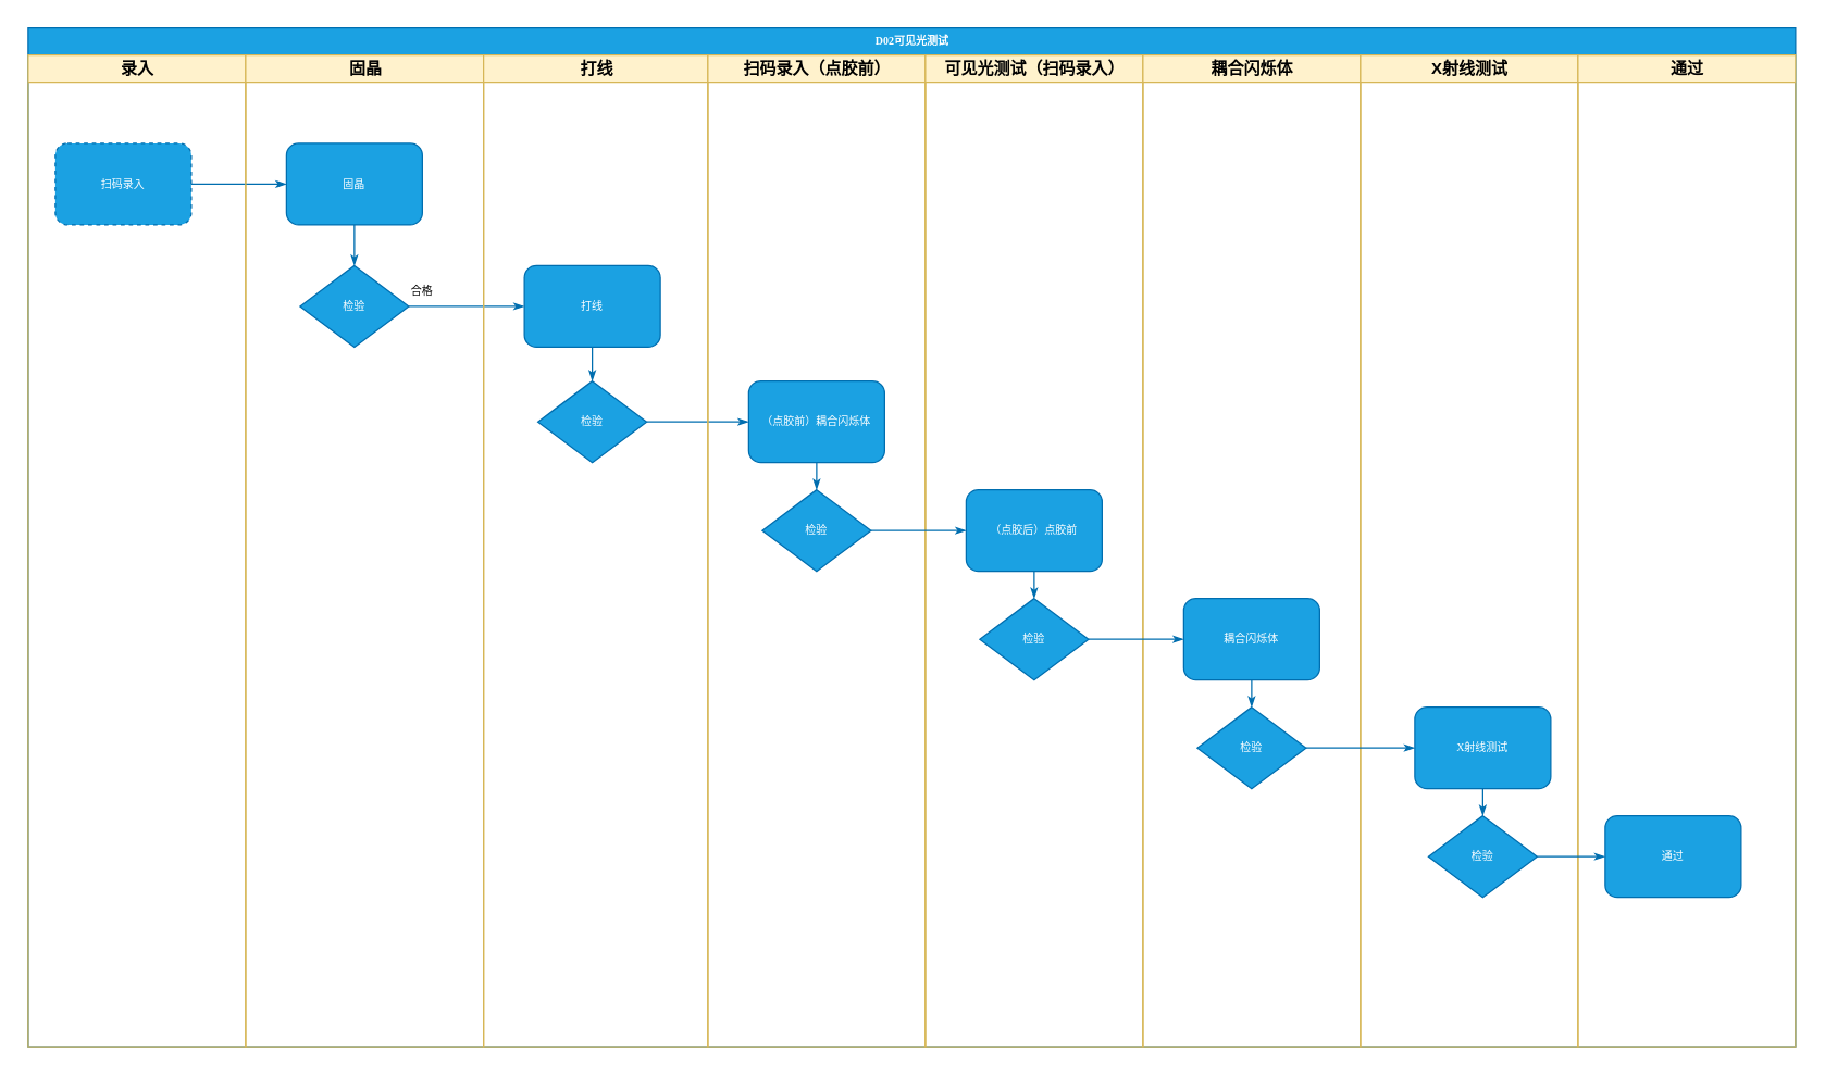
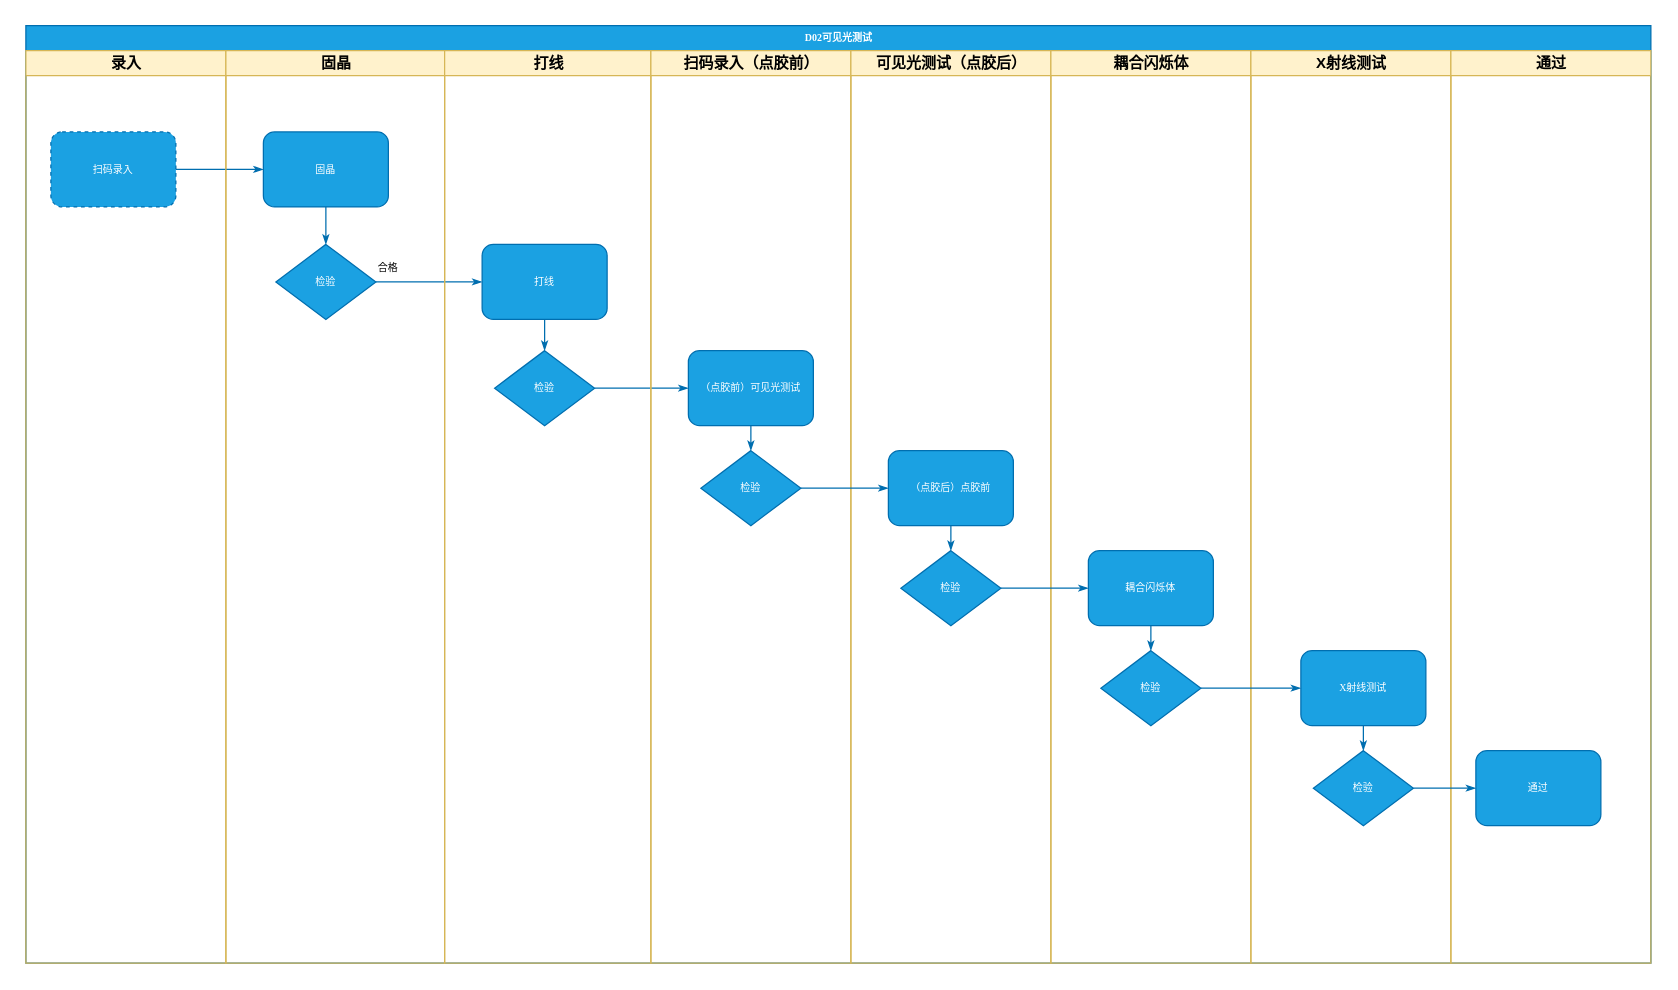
- <mxCell id="21" value="可见光测试（扫码录入）" style="swimlane;html=1;startSize=20;fillColor=#fff2cc;strokeColor=#d6b656;" parent="2" vertex="1"><mxGeometry x="660" y="20" width="160" height="730" as="geometry" /></mxCell>
+ <mxCell id="21" value="可见光测试（点胶后）" style="swimlane;html=1;startSize=20;fillColor=#fff2cc;strokeColor=#d6b656;" parent="2" vertex="1"><mxGeometry x="660" y="20" width="160" height="730" as="geometry" /></mxCell>
- <mxCell id="18" value="（点胶前）耦合闪烁体" style="rounded=1;whiteSpace=wrap;html=1;shadow=0;labelBackgroundColor=none;strokeColor=#006EAF;strokeWidth=1;fillColor=#1ba1e2;fontFamily=Verdana;fontSize=8;fontColor=#ffffff;align=center;" parent="17" vertex="1"><mxGeometry x="30" y="240" width="100" height="60" as="geometry" /></mxCell>
+ <mxCell id="18" value="（点胶前）可见光测试" style="rounded=1;whiteSpace=wrap;html=1;shadow=0;labelBackgroundColor=none;strokeColor=#006EAF;strokeWidth=1;fillColor=#1ba1e2;fontFamily=Verdana;fontSize=8;fontColor=#ffffff;align=center;" parent="17" vertex="1"><mxGeometry x="30" y="240" width="100" height="60" as="geometry" /></mxCell>
